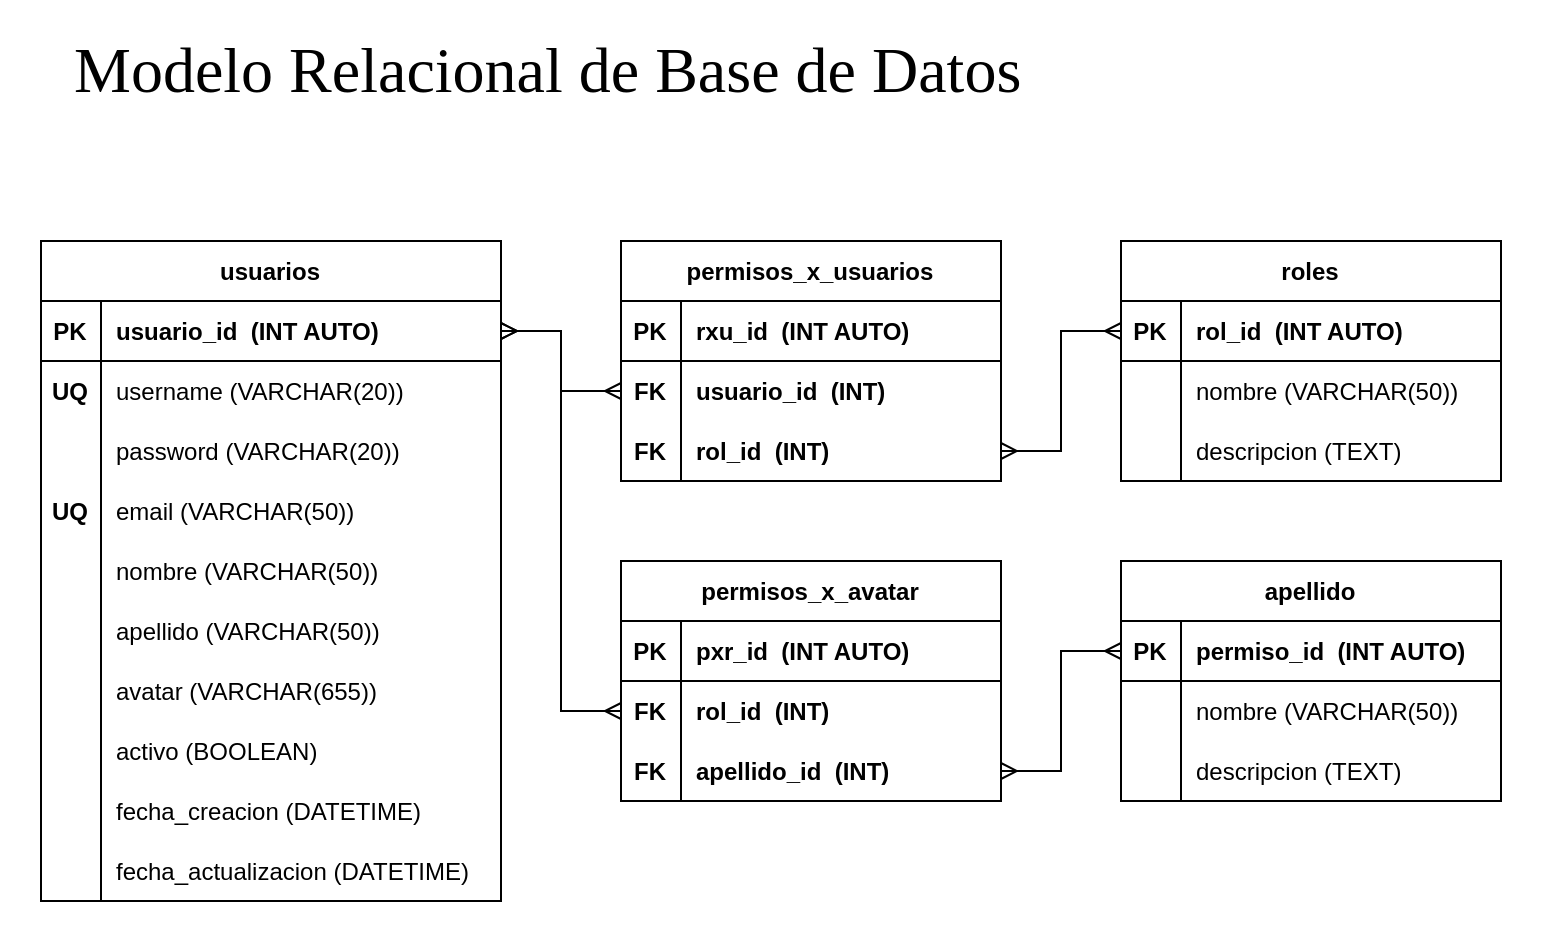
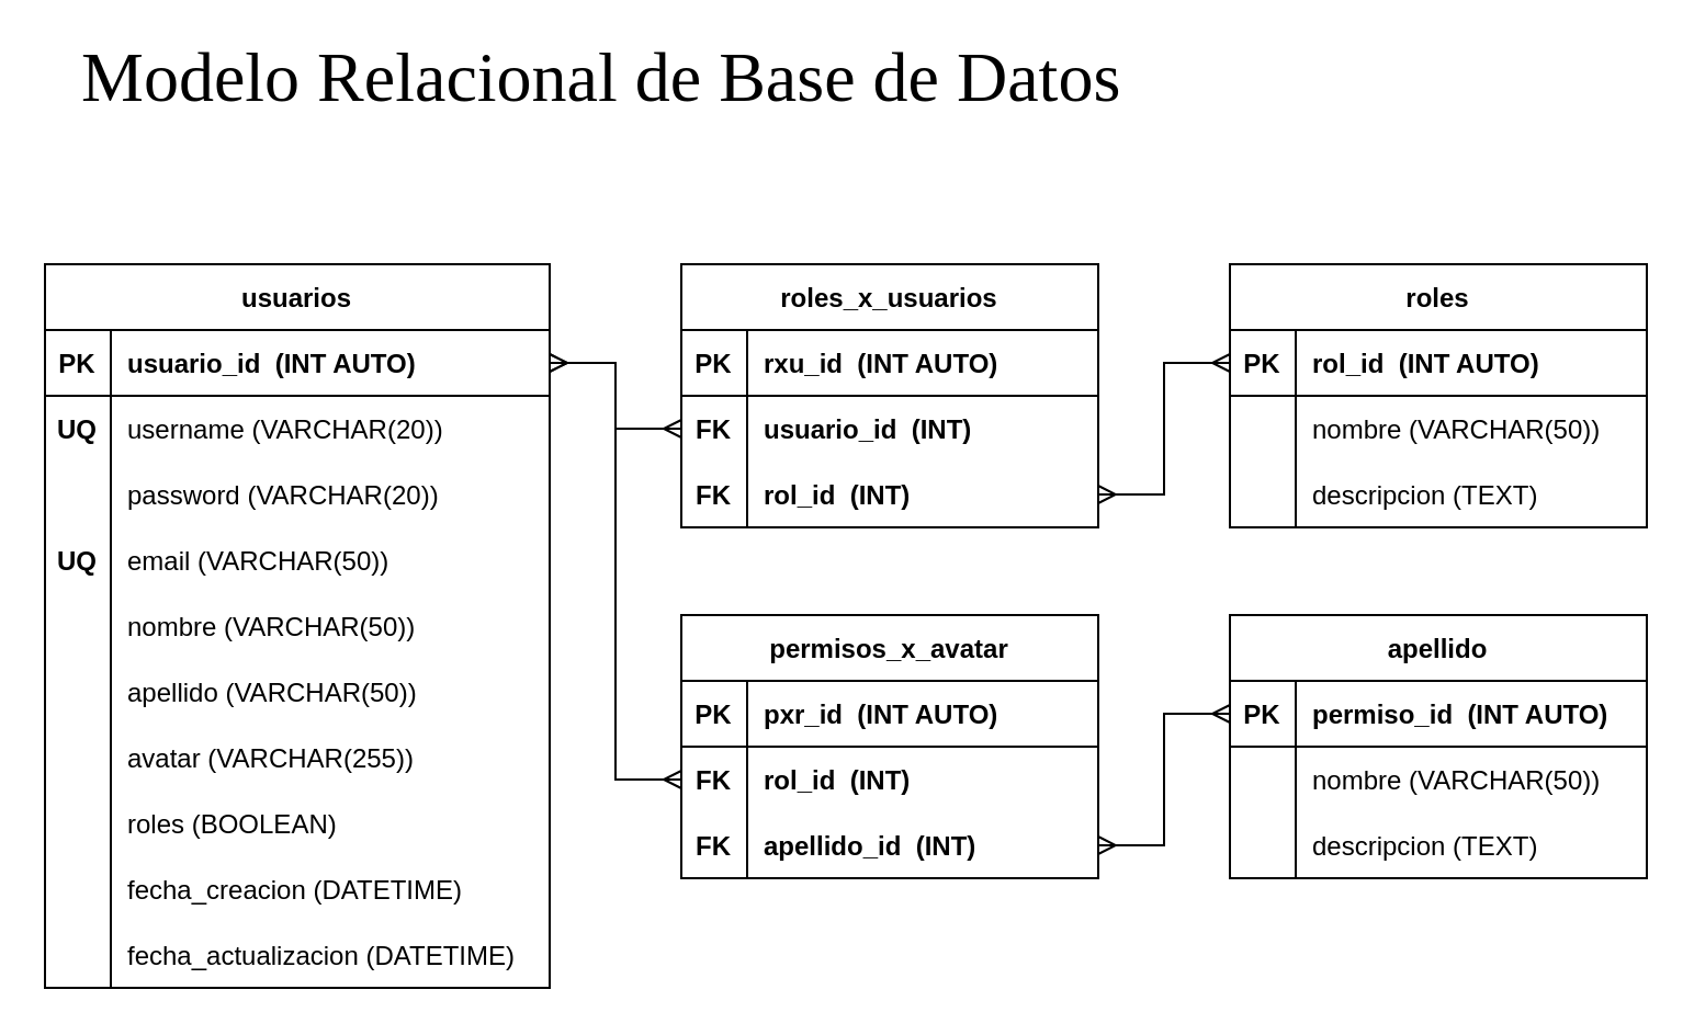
- <mxCell id="34" value="permisos_x_usuarios" style="shape=table;startSize=30;container=1;collapsible=1;childLayout=tableLayout;fixedRows=1;rowLines=0;fontStyle=1;align=center;resizeLast=1;" parent="1" vertex="1"><mxGeometry x="310" y="120" width="190" height="120" as="geometry" /></mxCell>
+ <mxCell id="34" value="roles_x_usuarios" style="shape=table;startSize=30;container=1;collapsible=1;childLayout=tableLayout;fixedRows=1;rowLines=0;fontStyle=1;align=center;resizeLast=1;" parent="1" vertex="1"><mxGeometry x="310" y="120" width="190" height="120" as="geometry" /></mxCell>
- <mxCell id="23" value="avatar (VARCHAR(655))" style="shape=partialRectangle;connectable=0;fillColor=none;top=0;left=0;bottom=0;right=0;align=left;spacingLeft=6;overflow=hidden;" parent="21" vertex="1"><mxGeometry x="30" width="200" height="30" as="geometry"><mxRectangle width="200" height="30" as="alternateBounds" /></mxGeometry></mxCell>
+ <mxCell id="23" value="avatar (VARCHAR(255))" style="shape=partialRectangle;connectable=0;fillColor=none;top=0;left=0;bottom=0;right=0;align=left;spacingLeft=6;overflow=hidden;" parent="21" vertex="1"><mxGeometry x="30" width="200" height="30" as="geometry"><mxRectangle width="200" height="30" as="alternateBounds" /></mxGeometry></mxCell>
- <mxCell id="26" value="activo (BOOLEAN)" style="shape=partialRectangle;connectable=0;fillColor=none;top=0;left=0;bottom=0;right=0;align=left;spacingLeft=6;overflow=hidden;" parent="24" vertex="1"><mxGeometry x="30" width="200" height="30" as="geometry"><mxRectangle width="200" height="30" as="alternateBounds" /></mxGeometry></mxCell>
+ <mxCell id="26" value="roles (BOOLEAN)" style="shape=partialRectangle;connectable=0;fillColor=none;top=0;left=0;bottom=0;right=0;align=left;spacingLeft=6;overflow=hidden;" parent="24" vertex="1"><mxGeometry x="30" width="200" height="30" as="geometry"><mxRectangle width="200" height="30" as="alternateBounds" /></mxGeometry></mxCell>
